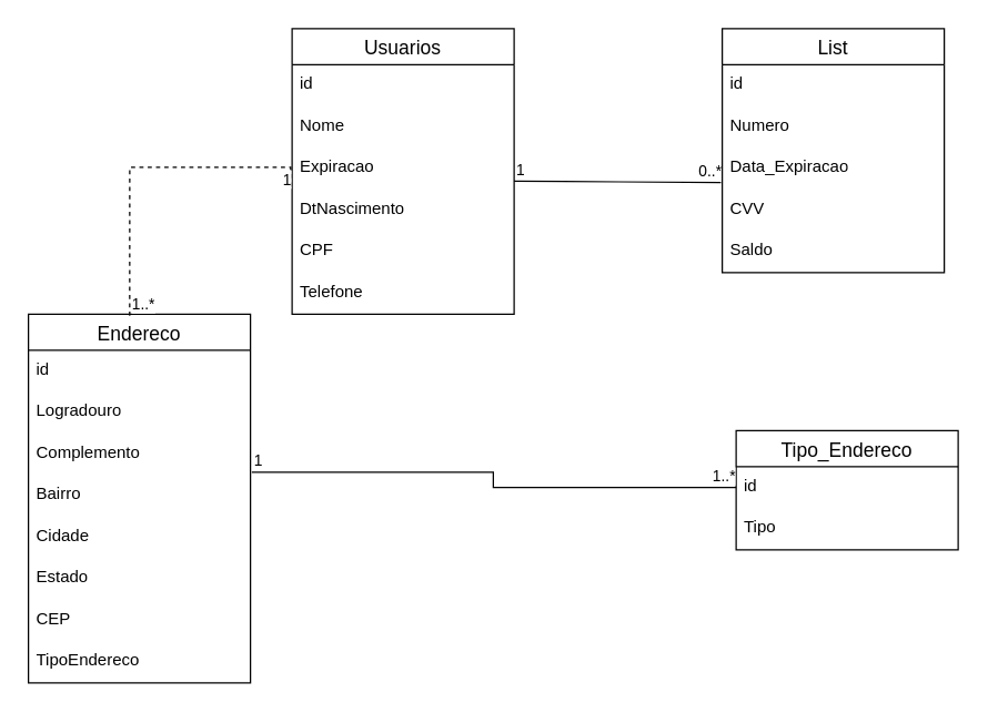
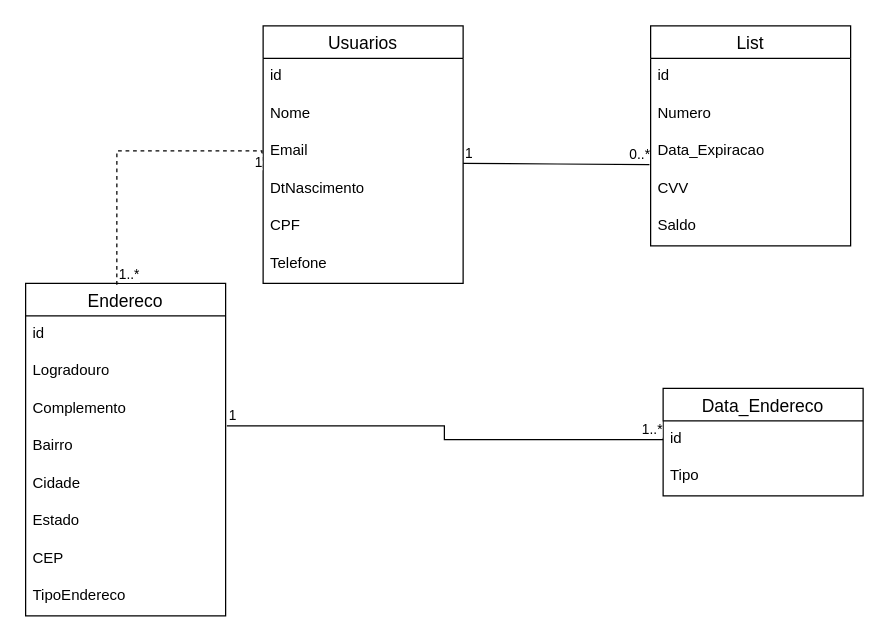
- <mxCell id="5" value="Expiracao" style="text;strokeColor=none;fillColor=none;spacingLeft=4;spacingRight=4;overflow=hidden;rotatable=0;points=[[0,0.5],[1,0.5]];portConstraint=eastwest;fontSize=12;whiteSpace=wrap;html=1;" vertex="1" parent="2"><mxGeometry y="86" width="160" height="30" as="geometry" /></mxCell>
+ <mxCell id="5" value="Email" style="text;strokeColor=none;fillColor=none;spacingLeft=4;spacingRight=4;overflow=hidden;rotatable=0;points=[[0,0.5],[1,0.5]];portConstraint=eastwest;fontSize=12;whiteSpace=wrap;html=1;" vertex="1" parent="2"><mxGeometry y="86" width="160" height="30" as="geometry" /></mxCell>
- <mxCell id="24" value="Tipo_Endereco" style="swimlane;fontStyle=0;childLayout=stackLayout;horizontal=1;startSize=26;horizontalStack=0;resizeParent=1;resizeParentMax=0;resizeLast=0;collapsible=1;marginBottom=0;align=center;fontSize=14;" vertex="1" parent="1"><mxGeometry x="530" y="310" width="160" height="86" as="geometry" /></mxCell>
+ <mxCell id="24" value="Data_Endereco" style="swimlane;fontStyle=0;childLayout=stackLayout;horizontal=1;startSize=26;horizontalStack=0;resizeParent=1;resizeParentMax=0;resizeLast=0;collapsible=1;marginBottom=0;align=center;fontSize=14;" vertex="1" parent="1"><mxGeometry x="530" y="310" width="160" height="86" as="geometry" /></mxCell>
